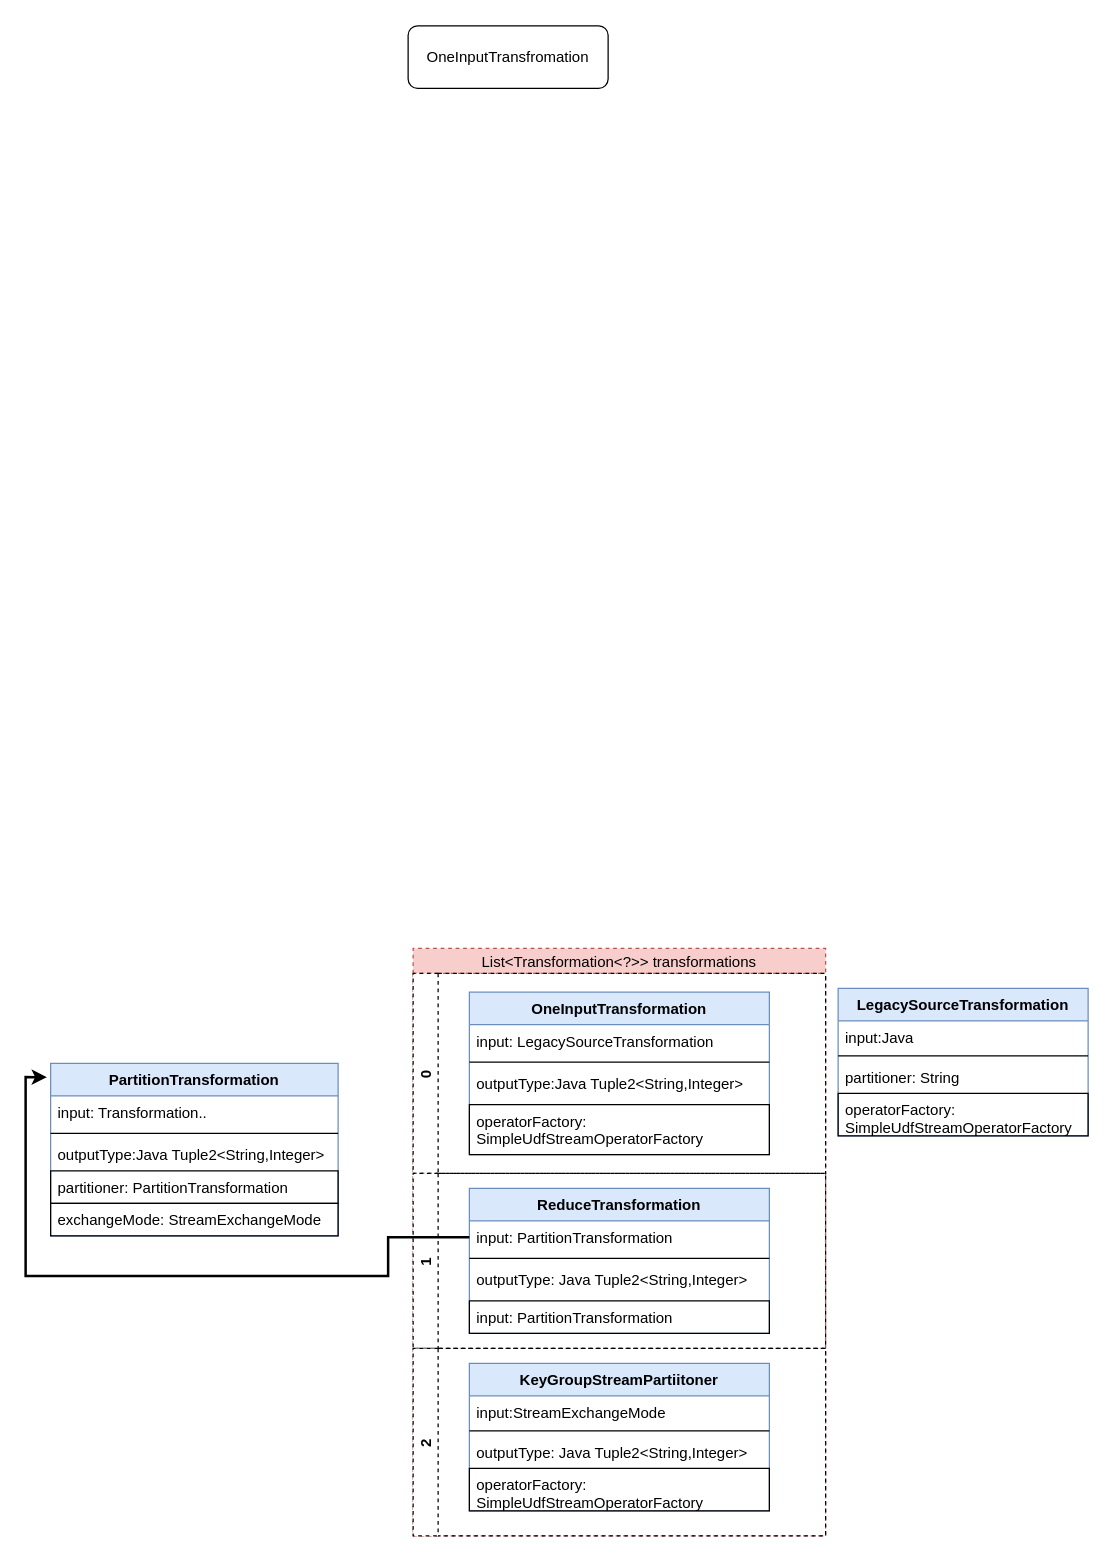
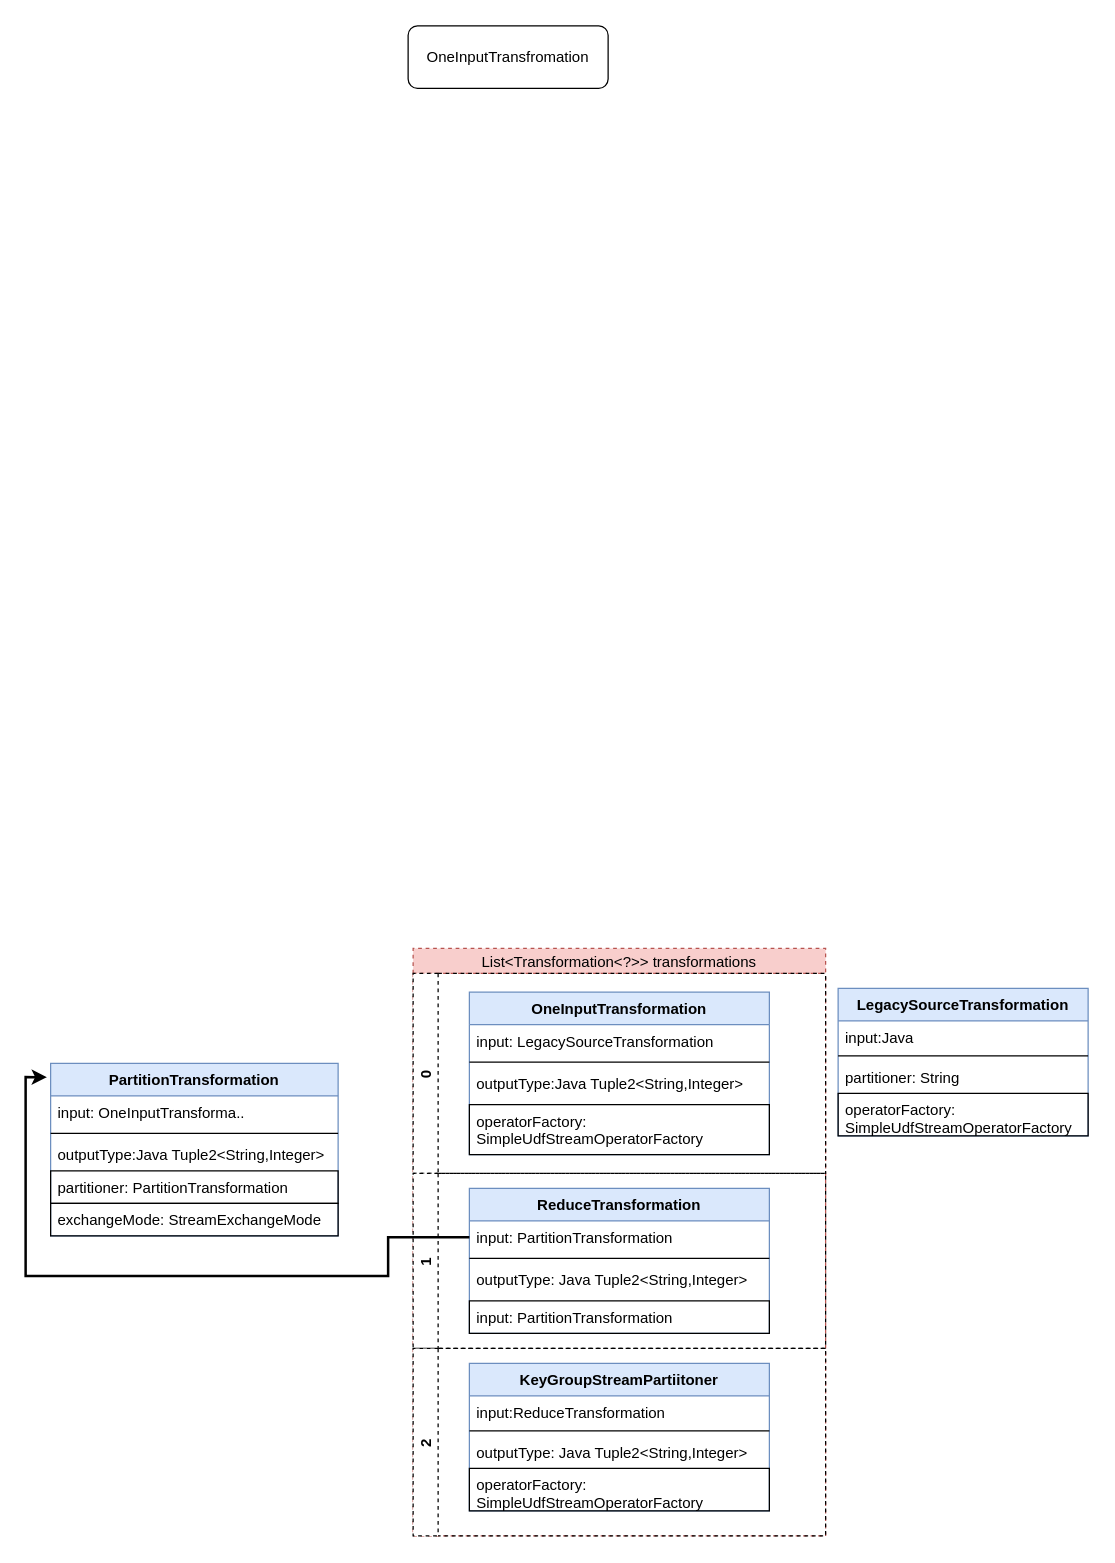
- <mxCell id="29" value="input: Transformation.." style="text;strokeColor=none;fillColor=none;align=left;verticalAlign=top;spacingLeft=4;spacingRight=4;overflow=hidden;rotatable=0;points=[[0,0.5],[1,0.5]];portConstraint=eastwest;" parent="28" vertex="1"><mxGeometry y="26" width="230" height="26" as="geometry" /></mxCell>
+ <mxCell id="29" value="input: OneInputTransforma.." style="text;strokeColor=none;fillColor=none;align=left;verticalAlign=top;spacingLeft=4;spacingRight=4;overflow=hidden;rotatable=0;points=[[0,0.5],[1,0.5]];portConstraint=eastwest;" parent="28" vertex="1"><mxGeometry y="26" width="230" height="26" as="geometry" /></mxCell>
- <mxCell id="19" value="input:StreamExchangeMode" style="text;strokeColor=none;fillColor=none;align=left;verticalAlign=top;spacingLeft=4;spacingRight=4;overflow=hidden;rotatable=0;points=[[0,0.5],[1,0.5]];portConstraint=eastwest;" parent="18" vertex="1"><mxGeometry y="26" width="240" height="24" as="geometry" /></mxCell>
+ <mxCell id="19" value="input:ReduceTransformation" style="text;strokeColor=none;fillColor=none;align=left;verticalAlign=top;spacingLeft=4;spacingRight=4;overflow=hidden;rotatable=0;points=[[0,0.5],[1,0.5]];portConstraint=eastwest;" parent="18" vertex="1"><mxGeometry y="26" width="240" height="24" as="geometry" /></mxCell>
